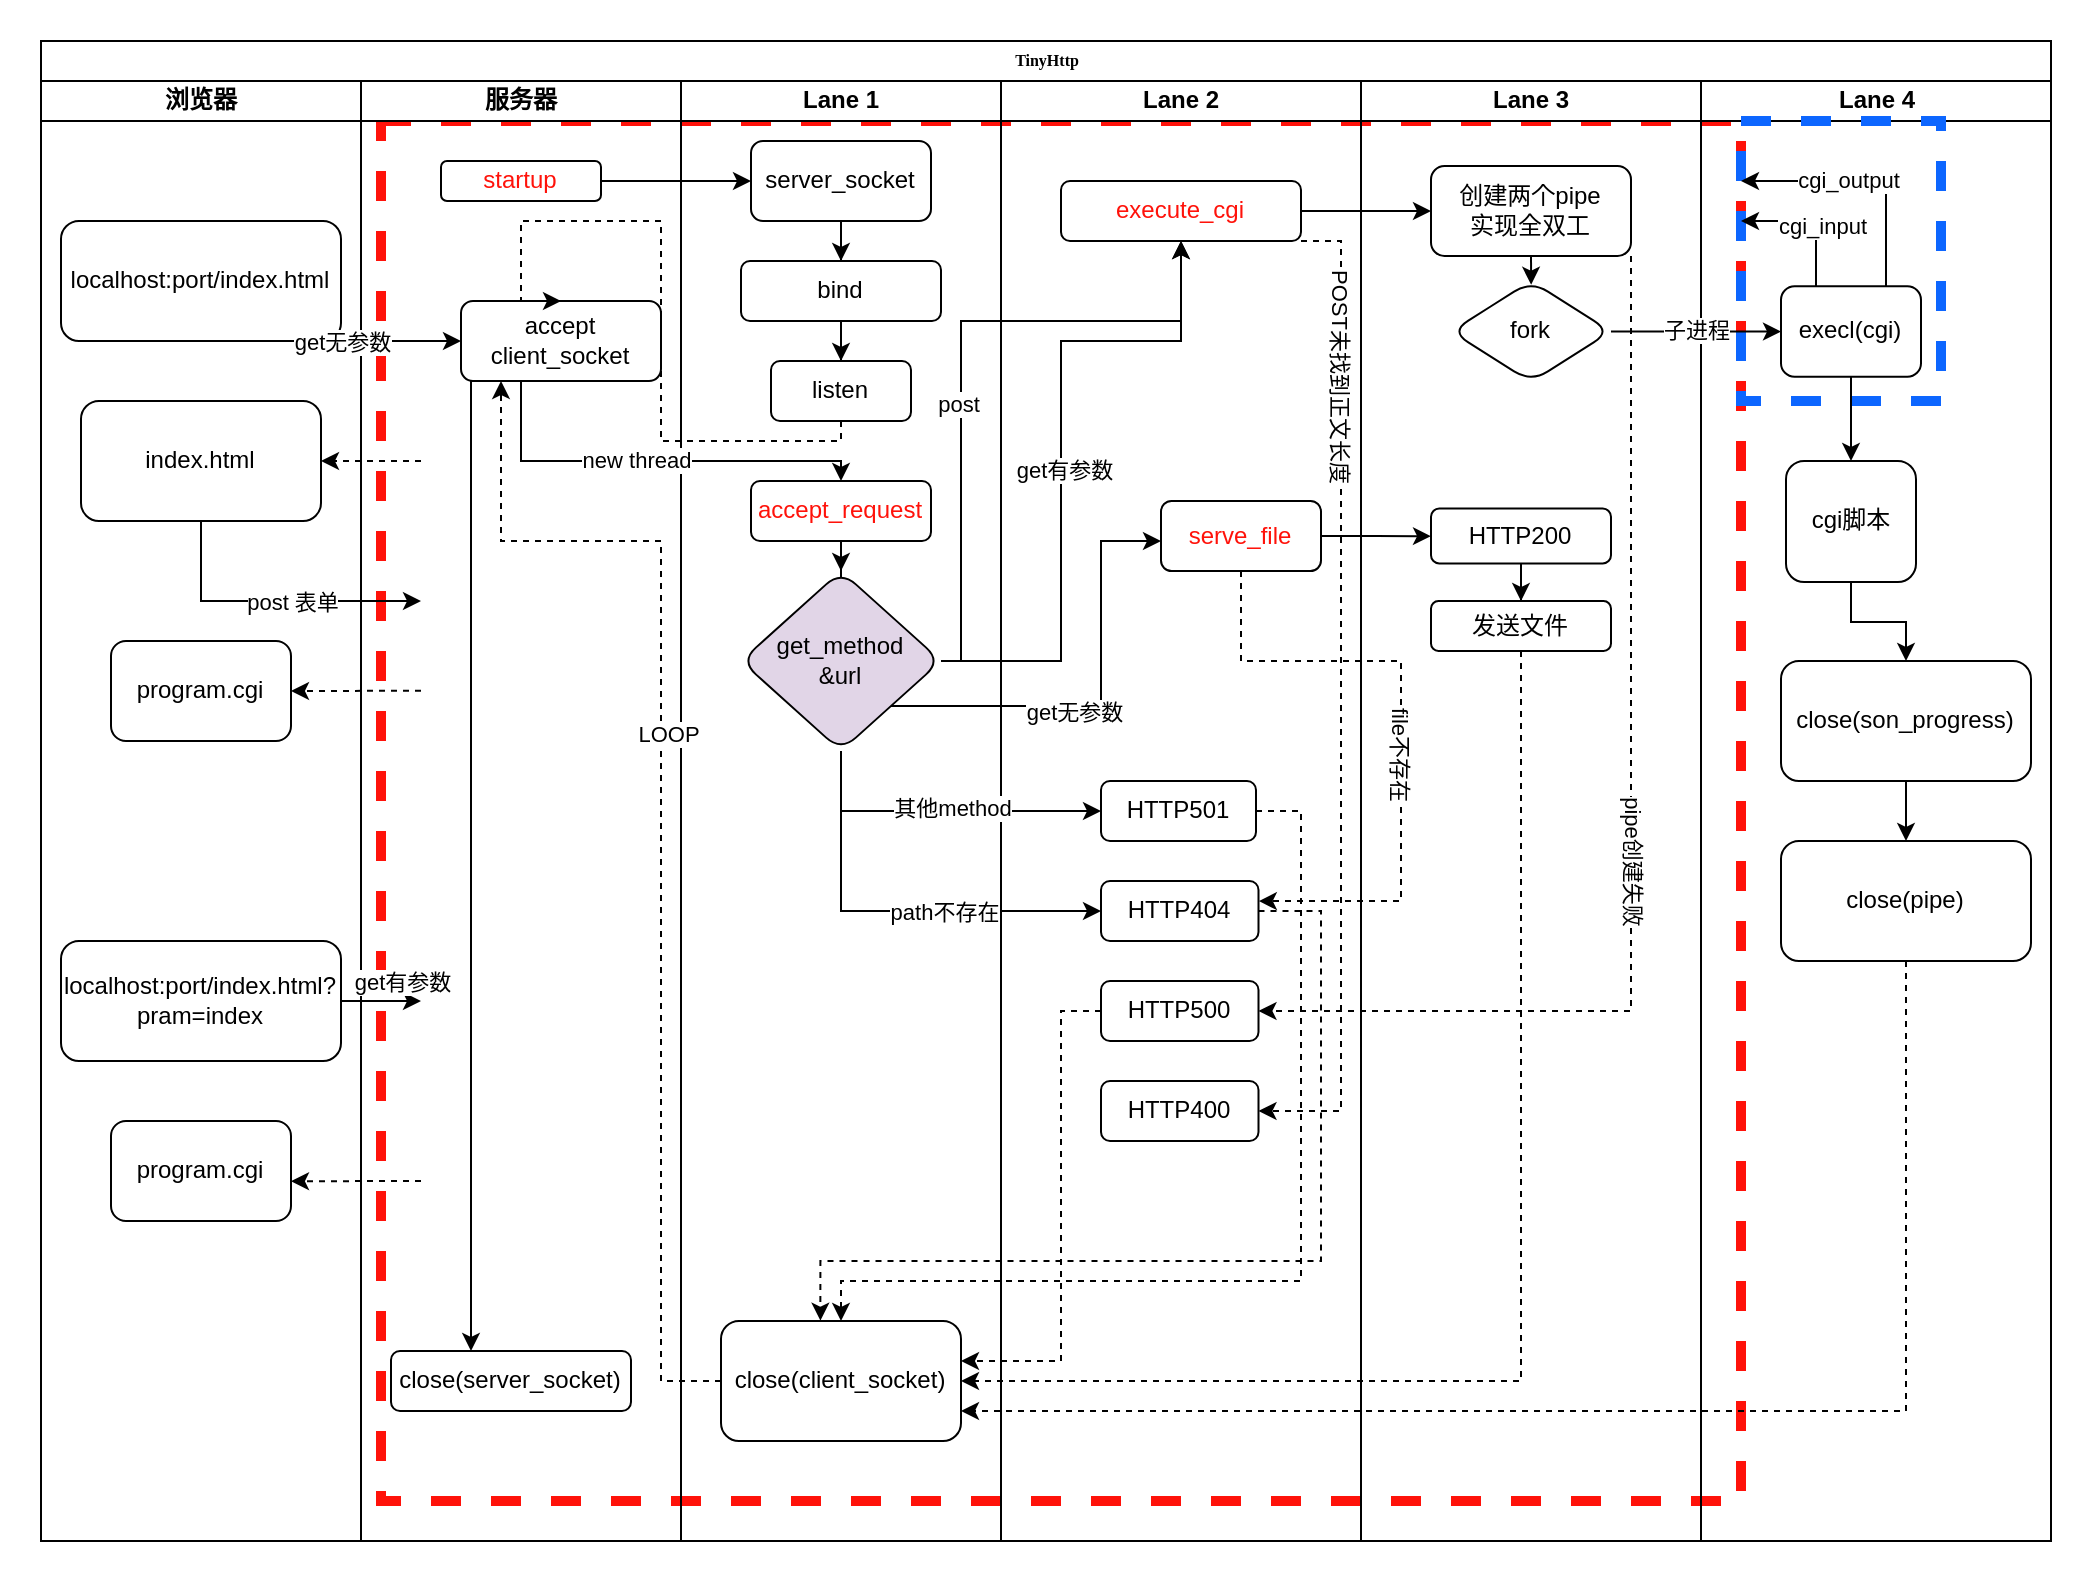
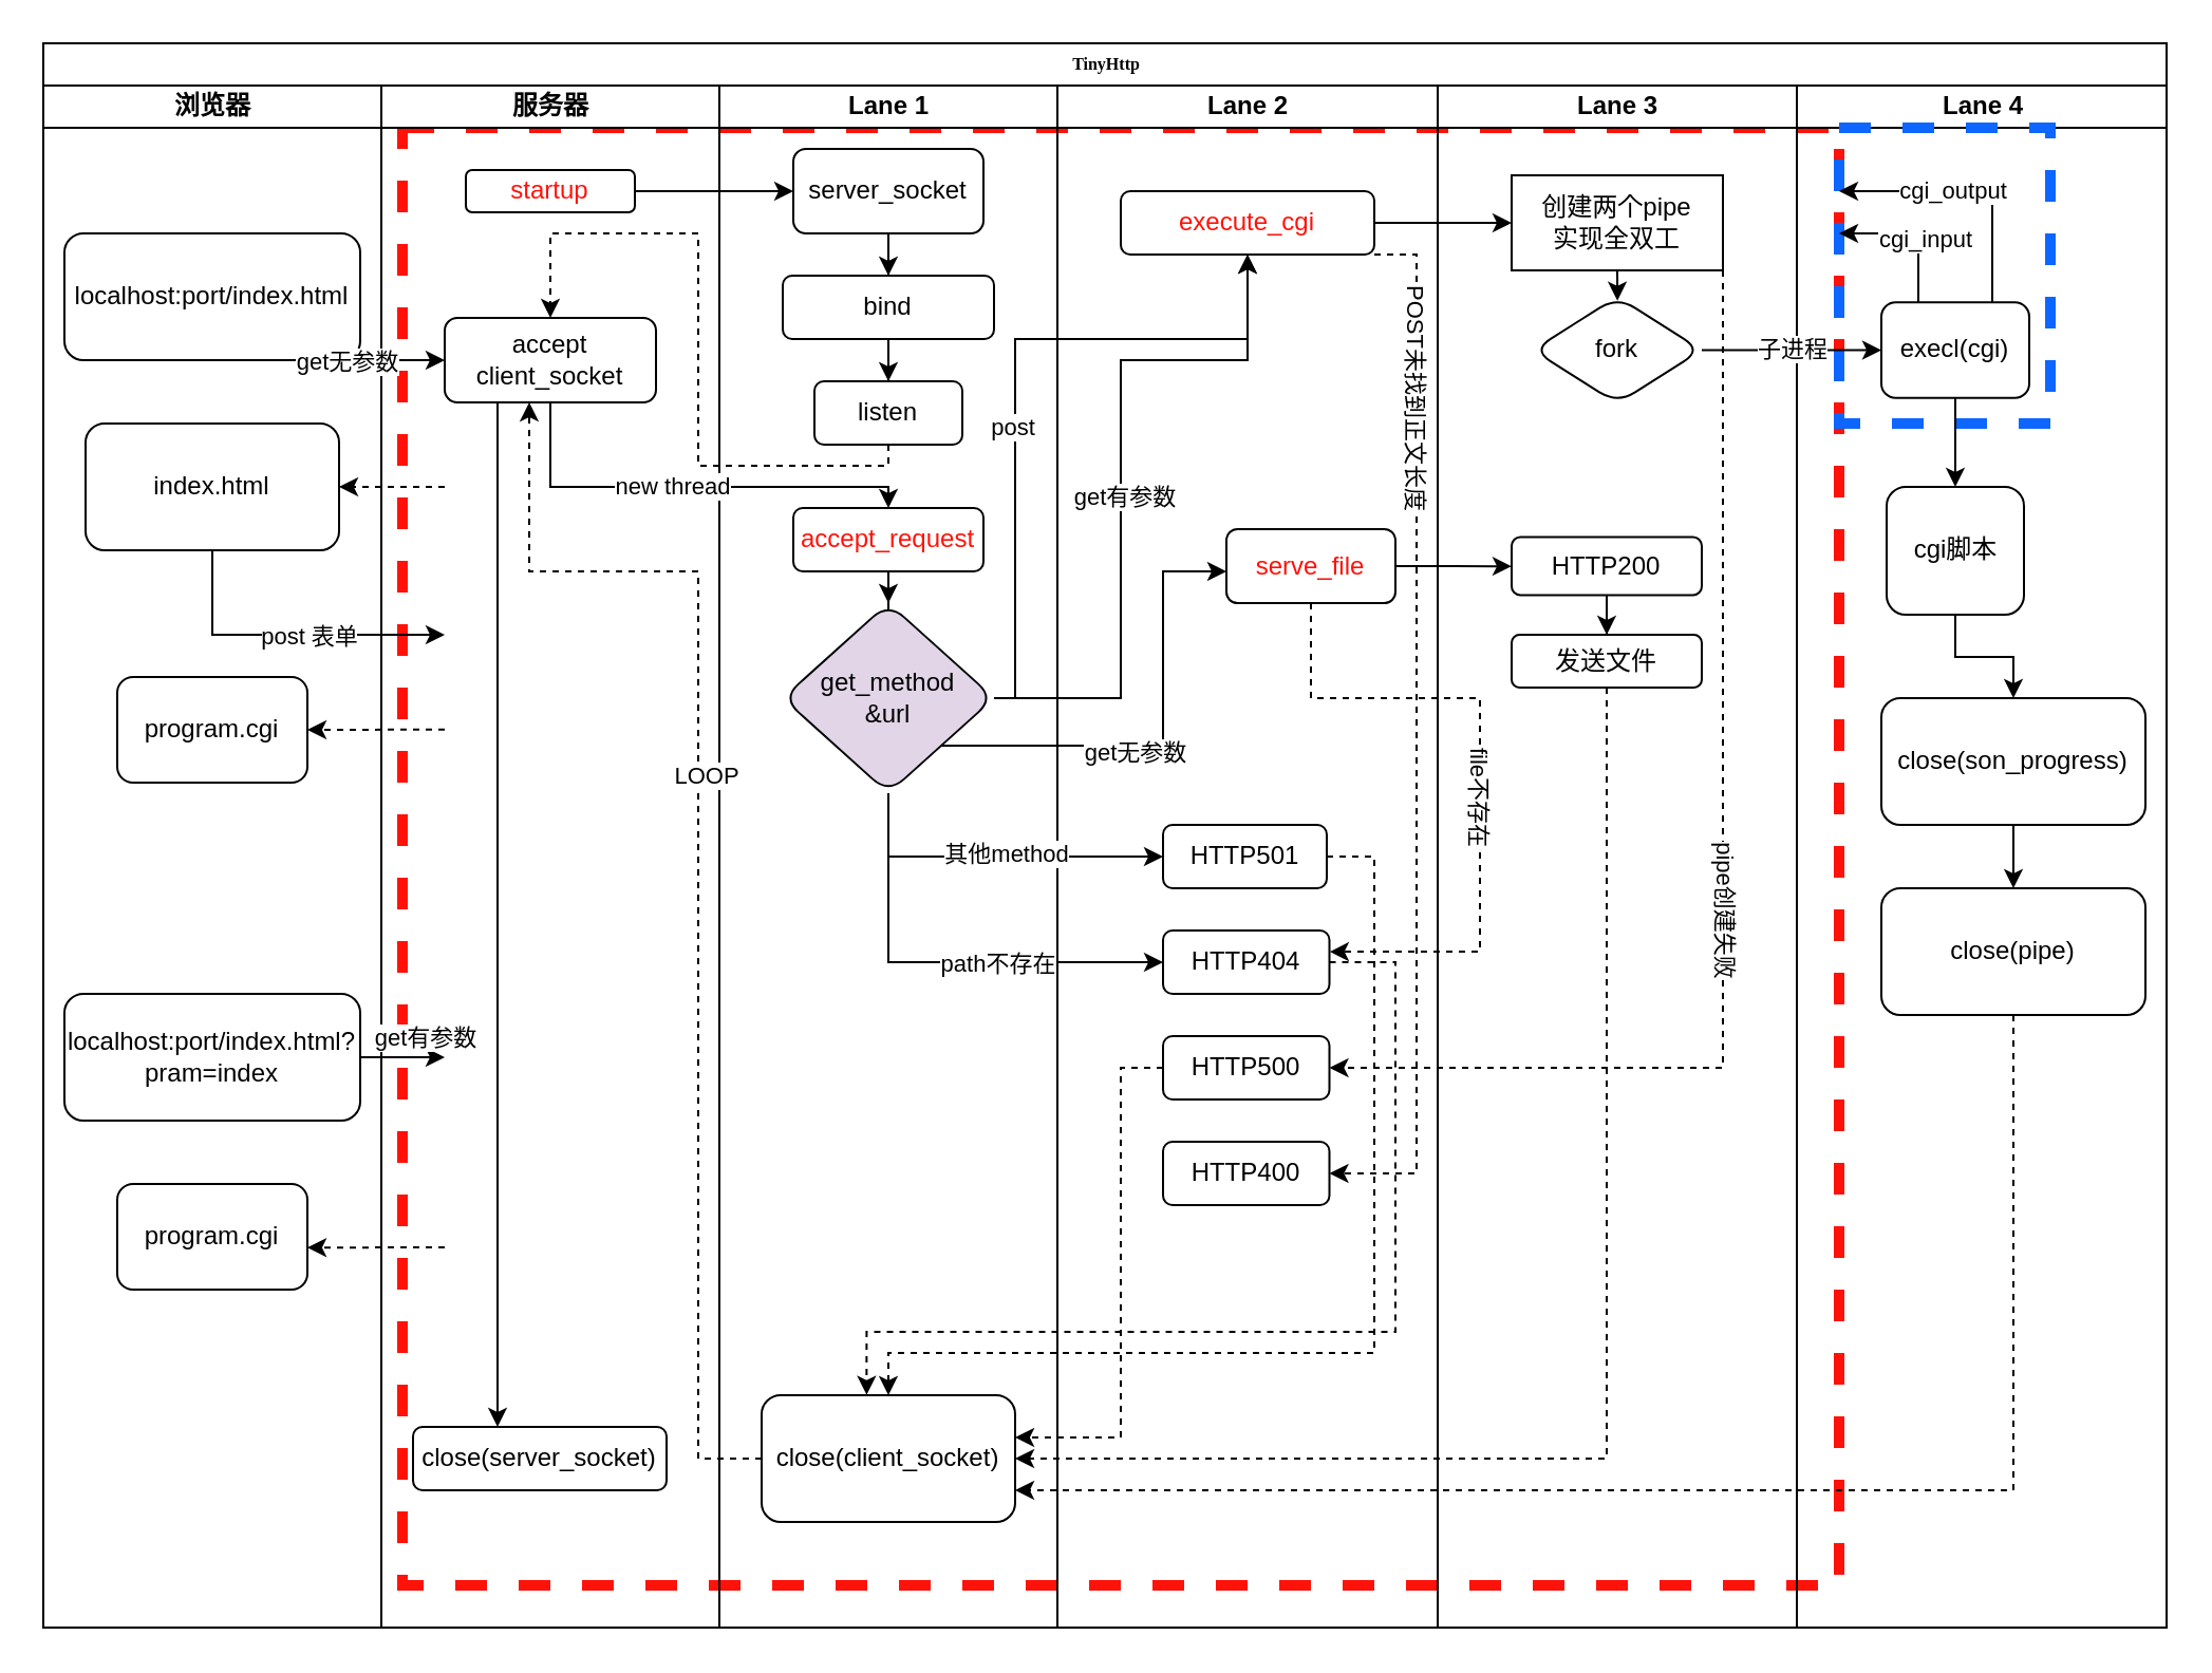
- <mxCell id="51" value="创建两个pipe&lt;br&gt;实现全双工" style="whiteSpace=wrap;html=1;rounded=1;" vertex="1" parent="45"><mxGeometry x="35" y="42.5" width="100" height="45" as="geometry" /></mxCell>
+ <mxCell id="51" value="创建两个pipe&lt;br&gt;实现全双工" style="whiteSpace=wrap;html=1;rounded=0;" vertex="1" parent="45"><mxGeometry x="35" y="42.5" width="100" height="45" as="geometry" /></mxCell>
- <mxCell id="22" value="accept&lt;br&gt;client_socket" style="whiteSpace=wrap;html=1;rounded=1;" vertex="1" parent="19"><mxGeometry x="50" y="110" width="100" height="40" as="geometry" /></mxCell>
+ <mxCell id="22" value="accept&lt;br&gt;client_socket" style="whiteSpace=wrap;html=1;rounded=1;" vertex="1" parent="19"><mxGeometry x="30" y="110" width="100" height="40" as="geometry" /></mxCell>
